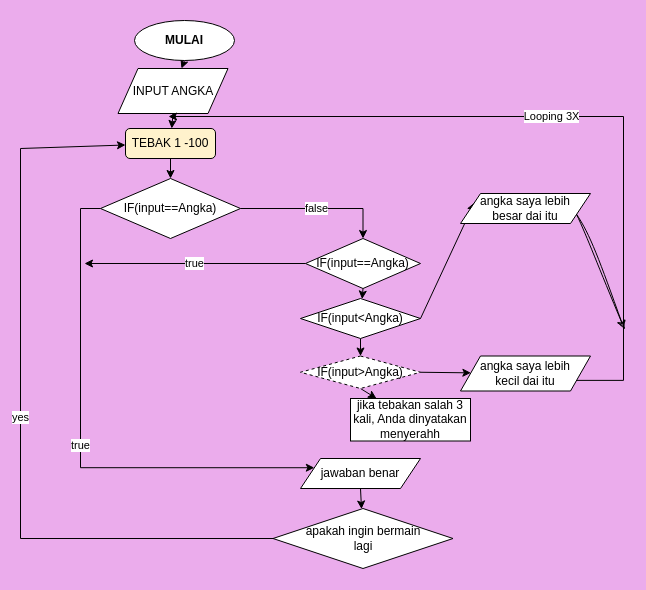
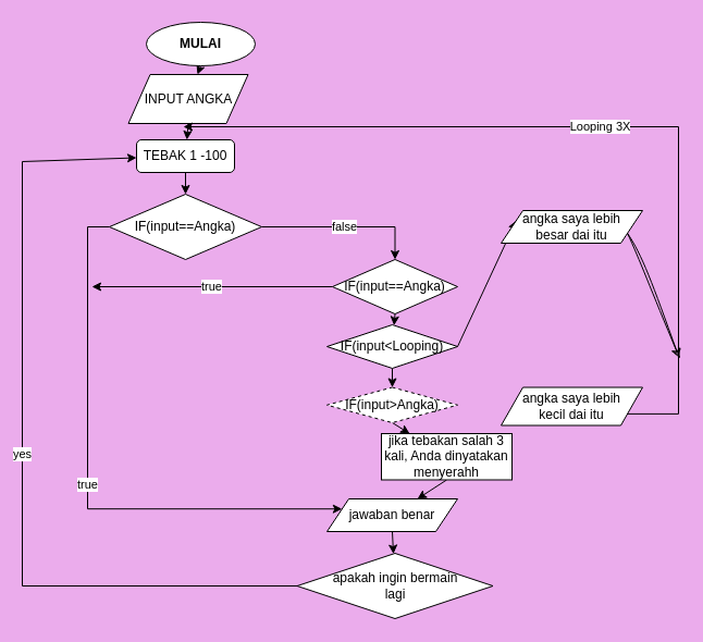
- <mxCell id="5" value="TEBAK 1 -100" style="rounded=1;whiteSpace=wrap;html=1;fillColor=#fff2cc;" vertex="1" parent="1"><mxGeometry x="125" y="128" width="90" height="30" as="geometry" /></mxCell>
+ <mxCell id="5" value="TEBAK 1 -100" style="rounded=1;whiteSpace=wrap;html=1;" vertex="1" parent="1"><mxGeometry x="125" y="128" width="90" height="30" as="geometry" /></mxCell>
- <mxCell id="11" value="IF(input&amp;lt;Angka)" style="rhombus;whiteSpace=wrap;html=1;" vertex="1" parent="1"><mxGeometry x="300" y="298" width="120" height="40" as="geometry" /></mxCell>
+ <mxCell id="11" value="IF(input&amp;lt;Looping)" style="rhombus;whiteSpace=wrap;html=1;" vertex="1" parent="1"><mxGeometry x="300" y="298" width="120" height="40" as="geometry" /></mxCell>
- <mxCell id="12" style="rounded=0;orthogonalLoop=1;jettySize=auto;html=1;exitX=1;exitY=0.5;exitDx=0;exitDy=0;" edge="1" parent="1" source="14" target="23"><mxGeometry relative="1" as="geometry" /></mxCell>
+ <mxCell id="28" style="edgeStyle=none;rounded=0;orthogonalLoop=1;jettySize=auto;html=1;exitX=0.5;exitY=1;exitDx=0;exitDy=0;" edge="1" parent="1" source="29" target="27"><mxGeometry relative="1" as="geometry" /></mxCell>
